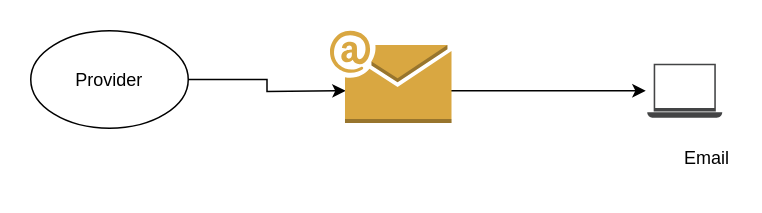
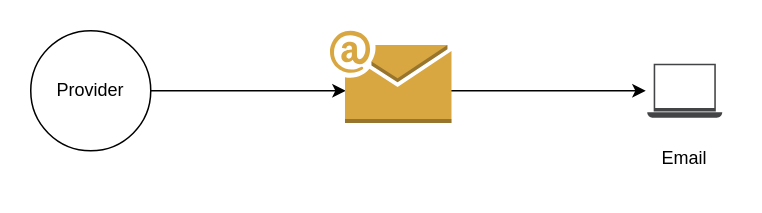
- <mxCell id="3" value="Provider" style="ellipse;whiteSpace=wrap;html=1;aspect=fixed;" vertex="1" parent="1"><mxGeometry x="20" y="20" width="105" height="65" as="geometry" /></mxCell>
+ <mxCell id="3" value="Provider" style="ellipse;whiteSpace=wrap;html=1;aspect=fixed;" vertex="1" parent="1"><mxGeometry x="20" y="20" width="80" height="80" as="geometry" /></mxCell>
- <mxCell id="5" value="Email" style="text;html=1;align=center;verticalAlign=middle;whiteSpace=wrap;rounded=0;" vertex="1" parent="1"><mxGeometry x="441" y="90" width="60" height="30" as="geometry" /></mxCell>
+ <mxCell id="5" value="Email" style="text;html=1;align=center;verticalAlign=middle;whiteSpace=wrap;rounded=0;" vertex="1" parent="1"><mxGeometry x="426" y="90" width="60" height="30" as="geometry" /></mxCell>
